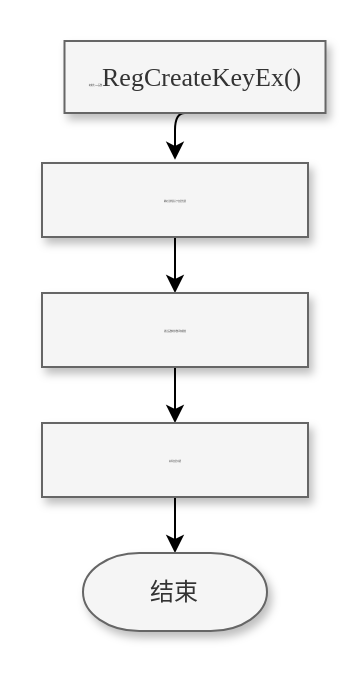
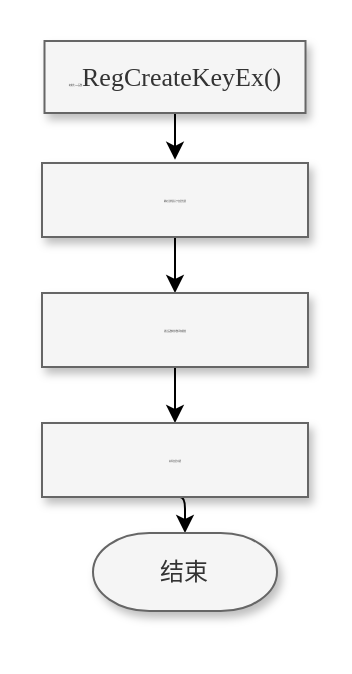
- <mxCell id="3" value="初始化API函数&lt;span style=&quot;font-family: &amp;#34;times new roman&amp;#34; , serif&quot;&gt;&lt;font style=&quot;font-size: 13px&quot;&gt;RegCreateKeyEx()&lt;/font&gt;&lt;/span&gt;" style="rounded=0;whiteSpace=wrap;html=1;shadow=1;fontFamily=Times New Roman;fontSize=1;strokeWidth=1;fillColor=#f5f5f5;fontColor=#333333;strokeColor=#666666;" vertex="1" parent="1"><mxGeometry x="31.75" y="20" width="130.5" height="36" as="geometry" /></mxCell>
+ <mxCell id="3" value="初始化API函数&lt;span style=&quot;font-family: &amp;#34;times new roman&amp;#34; , serif&quot;&gt;&lt;font style=&quot;font-size: 13px&quot;&gt;RegCreateKeyEx()&lt;/font&gt;&lt;/span&gt;" style="rounded=0;whiteSpace=wrap;html=1;shadow=1;fontFamily=Times New Roman;fontSize=1;strokeWidth=1;fillColor=#f5f5f5;fontColor=#333333;strokeColor=#666666;" vertex="1" parent="1"><mxGeometry x="21.75" y="20" width="130.5" height="36" as="geometry" /></mxCell>
- <mxCell id="10" value="&lt;p&gt;结束&lt;/p&gt;" style="strokeWidth=1;html=1;shape=mxgraph.flowchart.terminator;whiteSpace=wrap;shadow=1;fillColor=#f5f5f5;fontColor=#333333;strokeColor=#666666;" vertex="1" parent="1"><mxGeometry x="41" y="276" width="92" height="39" as="geometry" /></mxCell>
+ <mxCell id="10" value="&lt;p&gt;结束&lt;/p&gt;" style="strokeWidth=1;html=1;shape=mxgraph.flowchart.terminator;whiteSpace=wrap;shadow=1;fillColor=#f5f5f5;fontColor=#333333;strokeColor=#666666;" vertex="1" parent="1"><mxGeometry x="46" y="266" width="92" height="39" as="geometry" /></mxCell>
